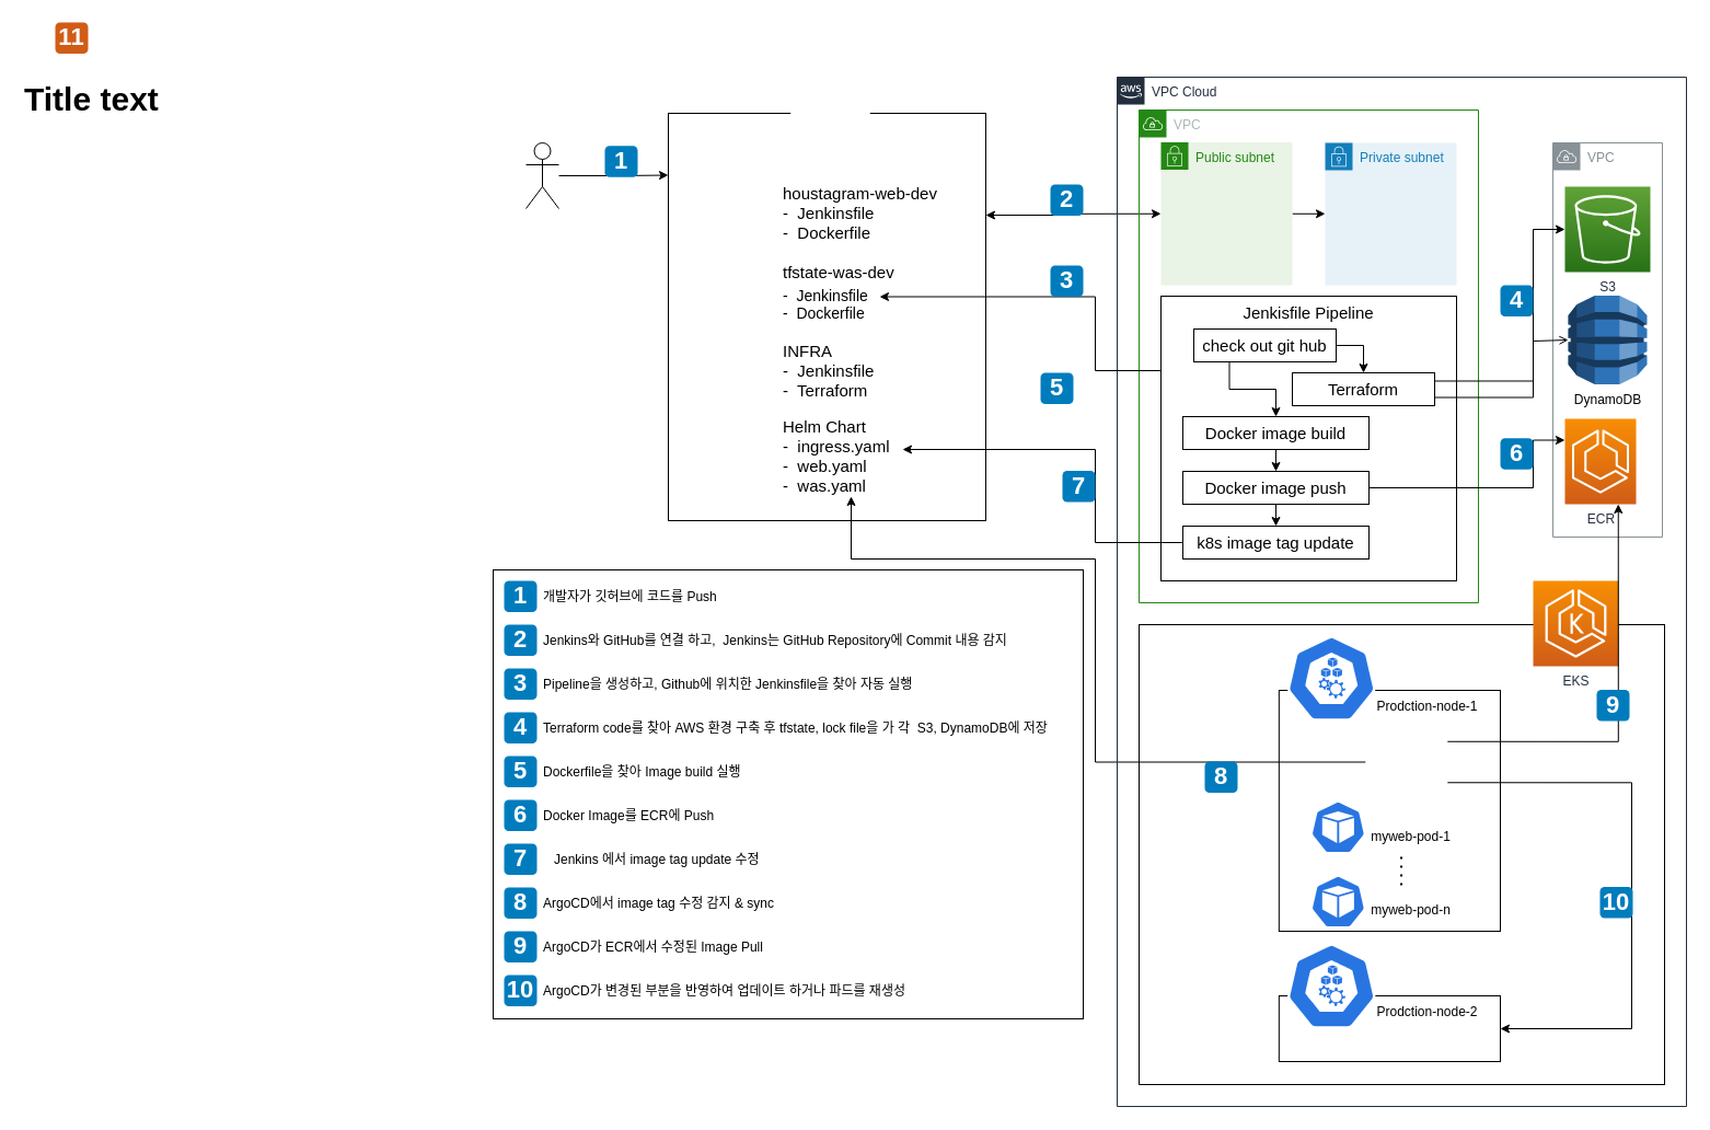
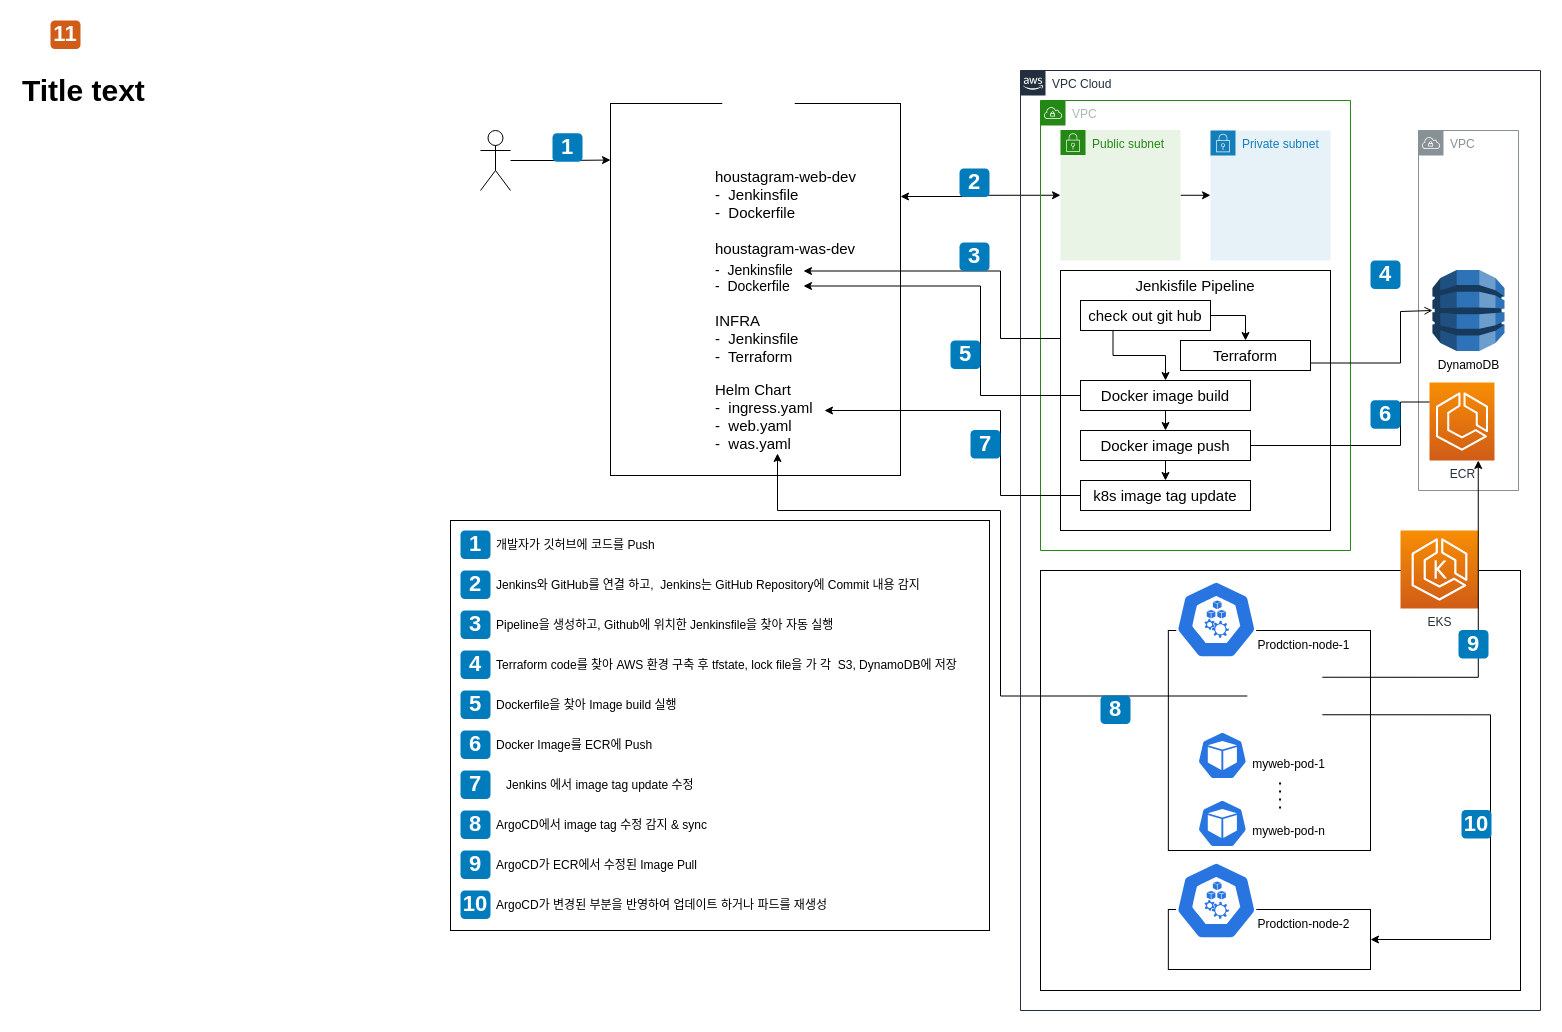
- <mxCell id="20" value="S3" style="sketch=0;points=[[0,0,0],[0.25,0,0],[0.5,0,0],[0.75,0,0],[1,0,0],[0,1,0],[0.25,1,0],[0.5,1,0],[0.75,1,0],[1,1,0],[0,0.25,0],[0,0.5,0],[0,0.75,0],[1,0.25,0],[1,0.5,0],[1,0.75,0]];outlineConnect=0;fontColor=#232F3E;gradientColor=#60A337;gradientDirection=north;fillColor=#277116;strokeColor=#ffffff;dashed=0;verticalLabelPosition=bottom;verticalAlign=top;align=center;html=1;fontSize=12;fontStyle=0;aspect=fixed;shape=mxgraph.aws4.resourceIcon;resIcon=mxgraph.aws4.s3;container=0;" parent="15" vertex="1"><mxGeometry x="409" y="100" width="78" height="78" as="geometry" /></mxCell>
- <mxCell id="6" value="houstagram-web-dev&lt;br style=&quot;border-color: var(--border-color); font-size: 15px;&quot;&gt;-&amp;nbsp; Jenkinsfile&lt;br style=&quot;border-color: var(--border-color);&quot;&gt;-&amp;nbsp; Dockerfile&lt;br style=&quot;font-size: 15px;&quot;&gt;&lt;br style=&quot;border-color: var(--border-color); font-size: 15px;&quot;&gt;tfstate-was-dev&lt;br style=&quot;border-color: var(--border-color); font-size: 15px;&quot;&gt;&lt;br style=&quot;border-color: var(--border-color); font-size: 15px;&quot;&gt;&lt;br&gt;&lt;br style=&quot;border-color: var(--border-color); font-size: 15px;&quot;&gt;INFRA&lt;br style=&quot;border-color: var(--border-color); font-size: 15px;&quot;&gt;-&amp;nbsp; Jenkinsfile&lt;br style=&quot;border-color: var(--border-color); font-size: 15px;&quot;&gt;-&amp;nbsp; Terraform" style="text;html=1;strokeColor=none;fillColor=none;align=left;verticalAlign=middle;whiteSpace=wrap;rounded=0;fontSize=15;" parent="1" vertex="1"><mxGeometry x="713" y="159.5" width="151" height="212" as="geometry" /></mxCell>
+ <mxCell id="6" value="houstagram-web-dev&lt;br style=&quot;border-color: var(--border-color); font-size: 15px;&quot;&gt;-&amp;nbsp; Jenkinsfile&lt;br style=&quot;border-color: var(--border-color);&quot;&gt;-&amp;nbsp; Dockerfile&lt;br style=&quot;font-size: 15px;&quot;&gt;&lt;br style=&quot;border-color: var(--border-color); font-size: 15px;&quot;&gt;houstagram-was-dev&lt;br style=&quot;border-color: var(--border-color); font-size: 15px;&quot;&gt;&lt;br style=&quot;border-color: var(--border-color); font-size: 15px;&quot;&gt;&lt;br&gt;&lt;br style=&quot;border-color: var(--border-color); font-size: 15px;&quot;&gt;INFRA&lt;br style=&quot;border-color: var(--border-color); font-size: 15px;&quot;&gt;-&amp;nbsp; Jenkinsfile&lt;br style=&quot;border-color: var(--border-color); font-size: 15px;&quot;&gt;-&amp;nbsp; Terraform" style="text;html=1;strokeColor=none;fillColor=none;align=left;verticalAlign=middle;whiteSpace=wrap;rounded=0;fontSize=15;" parent="1" vertex="1"><mxGeometry x="713" y="159.5" width="151" height="212" as="geometry" /></mxCell>
+ <mxCell id="60" style="edgeStyle=orthogonalEdgeStyle;rounded=0;orthogonalLoop=1;jettySize=auto;html=1;exitX=0;exitY=0.5;exitDx=0;exitDy=0;entryX=1;entryY=0.5;entryDx=0;entryDy=0;" edge="1" parent="1" source="33" target="11"><mxGeometry relative="1" as="geometry"><Array as="points"><mxPoint x="980" y="395" /><mxPoint x="980" y="285" /><mxPoint x="803" y="285" /></Array></mxGeometry></mxCell>
- <mxCell id="30" value="check out git hub" style="text;html=1;strokeColor=default;fillColor=none;align=center;verticalAlign=middle;whiteSpace=wrap;rounded=0;fontSize=15;" parent="21" vertex="1"><mxGeometry x="50" y="200" width="130" height="30" as="geometry" /></mxCell>
+ <mxCell id="30" value="check out git hub" style="text;html=1;strokeColor=default;fillColor=none;align=center;verticalAlign=middle;whiteSpace=wrap;rounded=0;fontSize=15;" parent="21" vertex="1"><mxGeometry x="40" y="200" width="130" height="30" as="geometry" /></mxCell>
- <mxCell id="46" style="edgeStyle=orthogonalEdgeStyle;rounded=0;orthogonalLoop=1;jettySize=auto;html=1;exitX=1;exitY=0.25;exitDx=0;exitDy=0;entryX=0;entryY=0.5;entryDx=0;entryDy=0;entryPerimeter=0;" edge="1" parent="15" source="31" target="20"><mxGeometry relative="1" as="geometry"><Array as="points"><mxPoint x="380" y="278" /><mxPoint x="380" y="139" /></Array></mxGeometry></mxCell>
- <mxCell id="48" style="edgeStyle=orthogonalEdgeStyle;rounded=0;orthogonalLoop=1;jettySize=auto;html=1;exitX=1;exitY=0.5;exitDx=0;exitDy=0;entryX=0;entryY=0.25;entryDx=0;entryDy=0;entryPerimeter=0;" edge="1" parent="15" source="35" target="19"><mxGeometry relative="1" as="geometry"><Array as="points"><mxPoint x="380" y="375" /><mxPoint x="380" y="332" /><mxPoint x="409" y="332" /></Array></mxGeometry></mxCell>
+ <mxCell id="48" style="edgeStyle=orthogonalEdgeStyle;rounded=0;orthogonalLoop=1;jettySize=auto;html=1;exitX=1;exitY=0.5;exitDx=0;exitDy=0;entryX=0;entryY=0.25;entryDx=0;entryDy=0;entryPerimeter=0;endArrow=none;" edge="1" parent="15" source="35" target="19"><mxGeometry relative="1" as="geometry"><Array as="points"><mxPoint x="380" y="375" /><mxPoint x="380" y="332" /><mxPoint x="409" y="332" /></Array></mxGeometry></mxCell>
